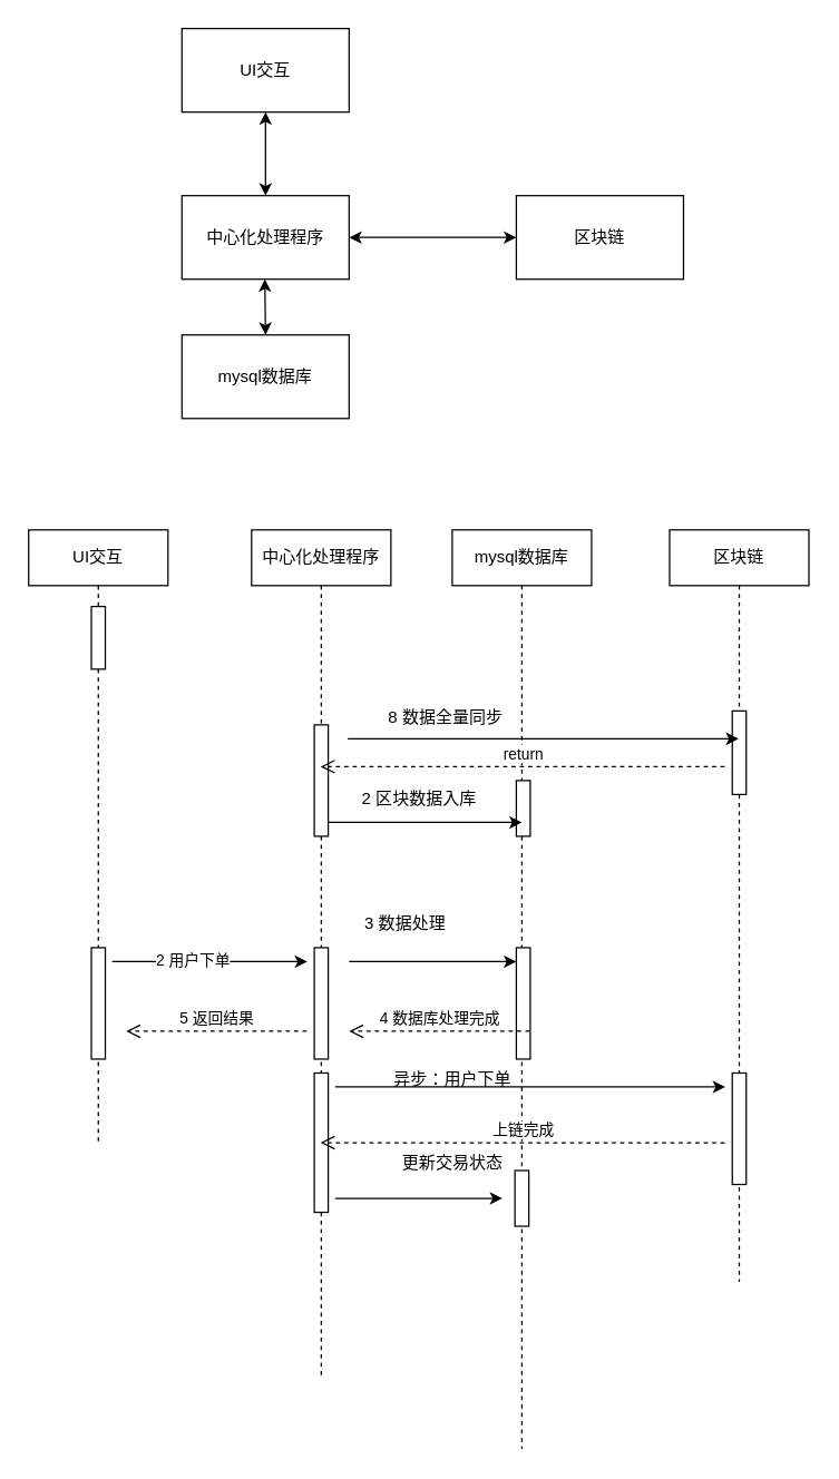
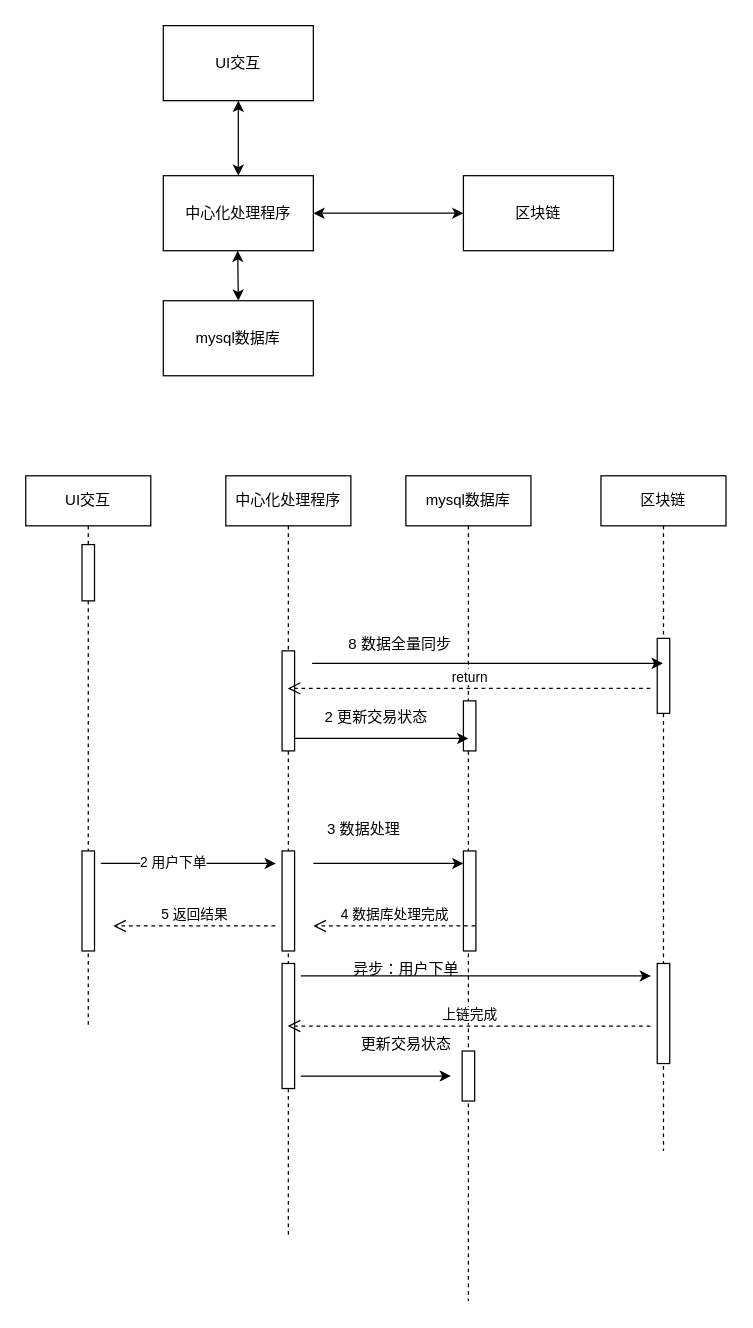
- <mxCell id="39" value="2 区块数据入库" style="text;html=1;align=center;verticalAlign=middle;resizable=0;points=[];autosize=1;strokeColor=none;fillColor=none;" vertex="1" parent="1"><mxGeometry x="245" y="558" width="110" height="30" as="geometry" /></mxCell>
+ <mxCell id="39" value="2 更新交易状态" style="text;html=1;align=center;verticalAlign=middle;resizable=0;points=[];autosize=1;strokeColor=none;fillColor=none;" vertex="1" parent="1"><mxGeometry x="245" y="558" width="110" height="30" as="geometry" /></mxCell>
